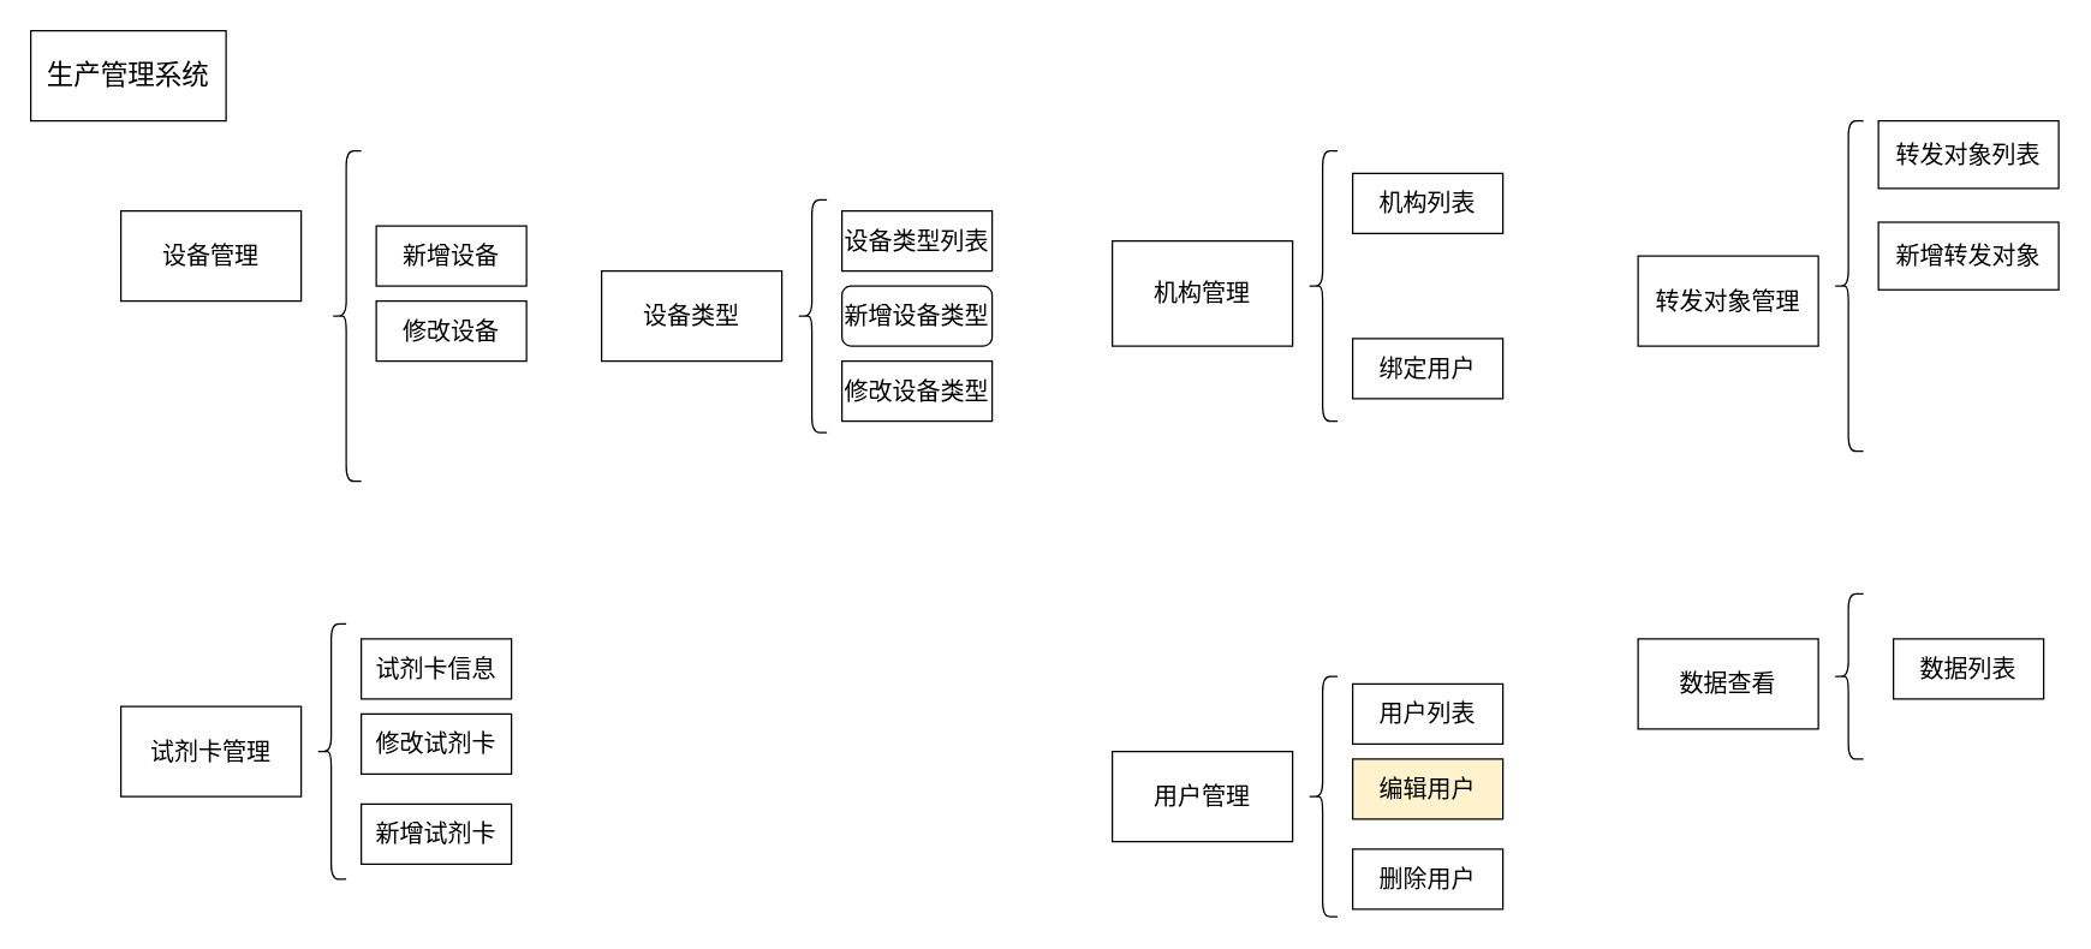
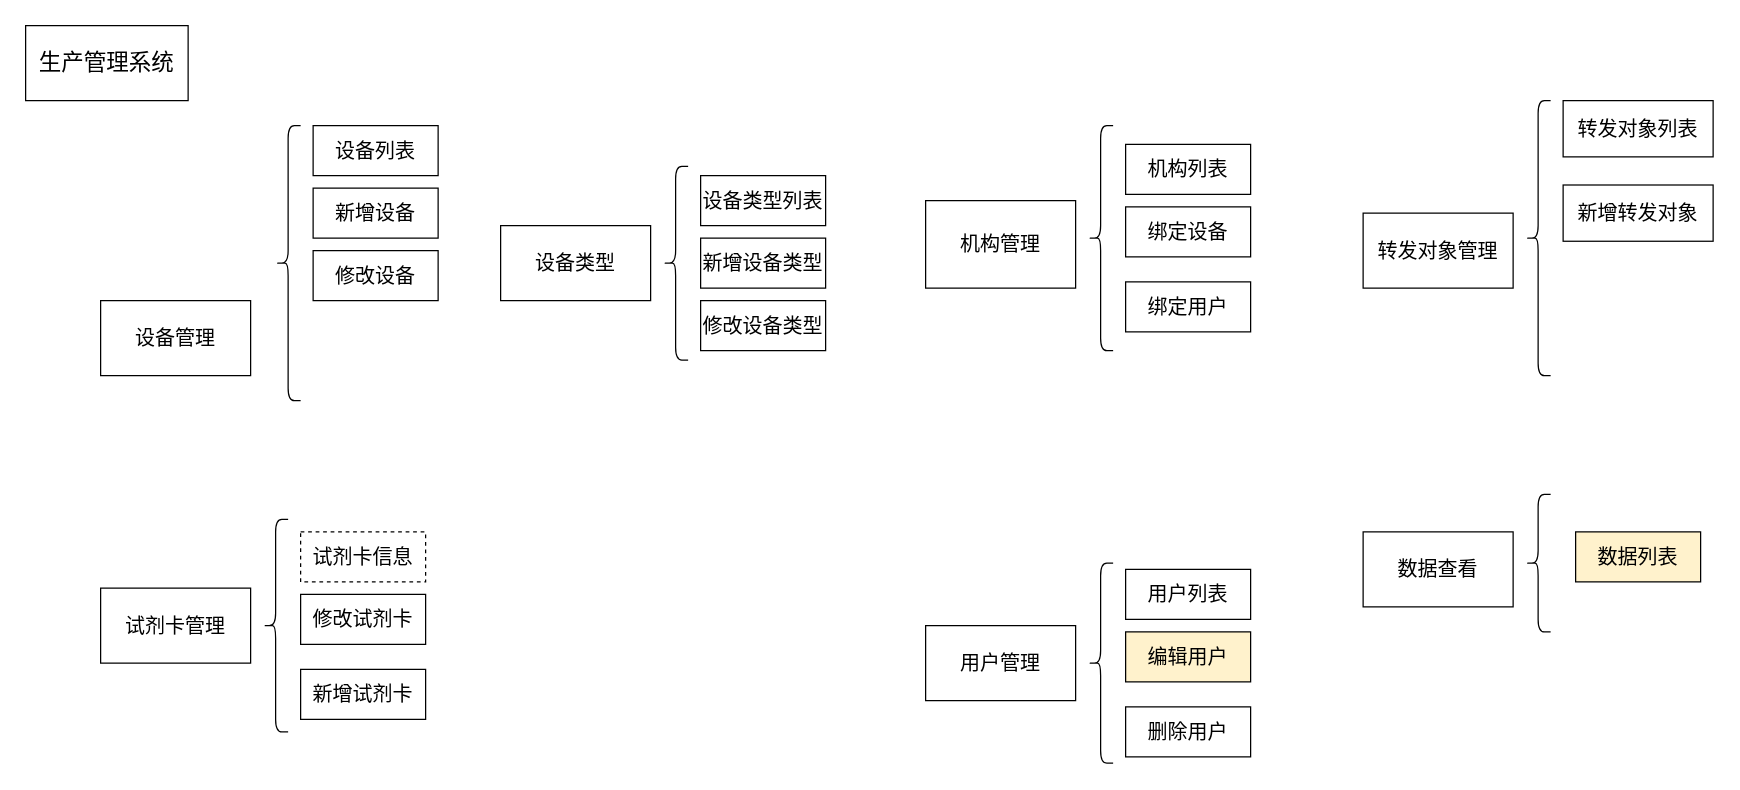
+ <mxCell id="10" value="设备列表" style="rounded=0;whiteSpace=wrap;html=1;fontSize=16;" vertex="1" parent="1"><mxGeometry x="250" y="100" width="100" height="40" as="geometry" /></mxCell>
- <mxCell id="3" value="设备管理" style="rounded=0;whiteSpace=wrap;html=1;fontSize=16;" vertex="1" parent="1"><mxGeometry x="80" y="140" width="120" height="60" as="geometry" /></mxCell>
+ <mxCell id="3" value="设备管理" style="rounded=0;whiteSpace=wrap;html=1;fontSize=16;" vertex="1" parent="1"><mxGeometry x="80" y="240" width="120" height="60" as="geometry" /></mxCell>
+ <mxCell id="16" value="绑定设备" style="rounded=0;whiteSpace=wrap;html=1;fontSize=16;" vertex="1" parent="1"><mxGeometry x="900" y="165" width="100" height="40" as="geometry" /></mxCell>
- <mxCell id="33" value="新增设备类型" style="whiteSpace=wrap;html=1;fontSize=16;rounded=1;" vertex="1" parent="1"><mxGeometry x="560" y="190" width="100" height="40" as="geometry" /></mxCell>
+ <mxCell id="33" value="新增设备类型" style="rounded=0;whiteSpace=wrap;html=1;fontSize=16;" vertex="1" parent="1"><mxGeometry x="560" y="190" width="100" height="40" as="geometry" /></mxCell>
- <mxCell id="7" value="试剂卡信息" style="rounded=0;whiteSpace=wrap;html=1;fontSize=16;" vertex="1" parent="1"><mxGeometry x="240" y="425" width="100" height="40" as="geometry" /></mxCell>
+ <mxCell id="7" value="试剂卡信息" style="rounded=0;whiteSpace=wrap;html=1;fontSize=16;dashed=1;" vertex="1" parent="1"><mxGeometry x="240" y="425" width="100" height="40" as="geometry" /></mxCell>
- <mxCell id="29" value="数据列表" style="rounded=0;whiteSpace=wrap;html=1;fontSize=16;" vertex="1" parent="1"><mxGeometry x="1260" y="425" width="100" height="40" as="geometry" /></mxCell>
+ <mxCell id="29" value="数据列表" style="rounded=0;whiteSpace=wrap;html=1;fontSize=16;fillColor=#fff2cc;" vertex="1" parent="1"><mxGeometry x="1260" y="425" width="100" height="40" as="geometry" /></mxCell>
